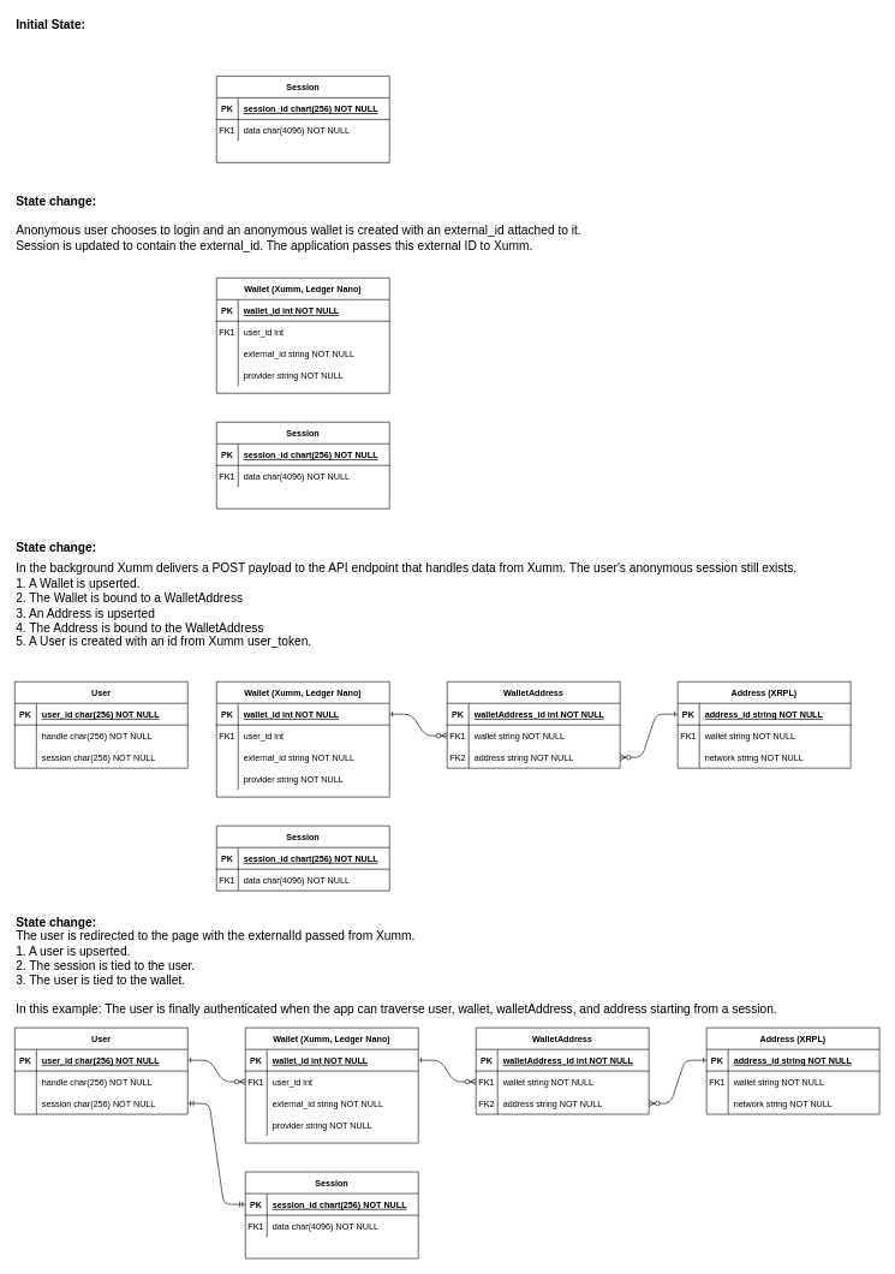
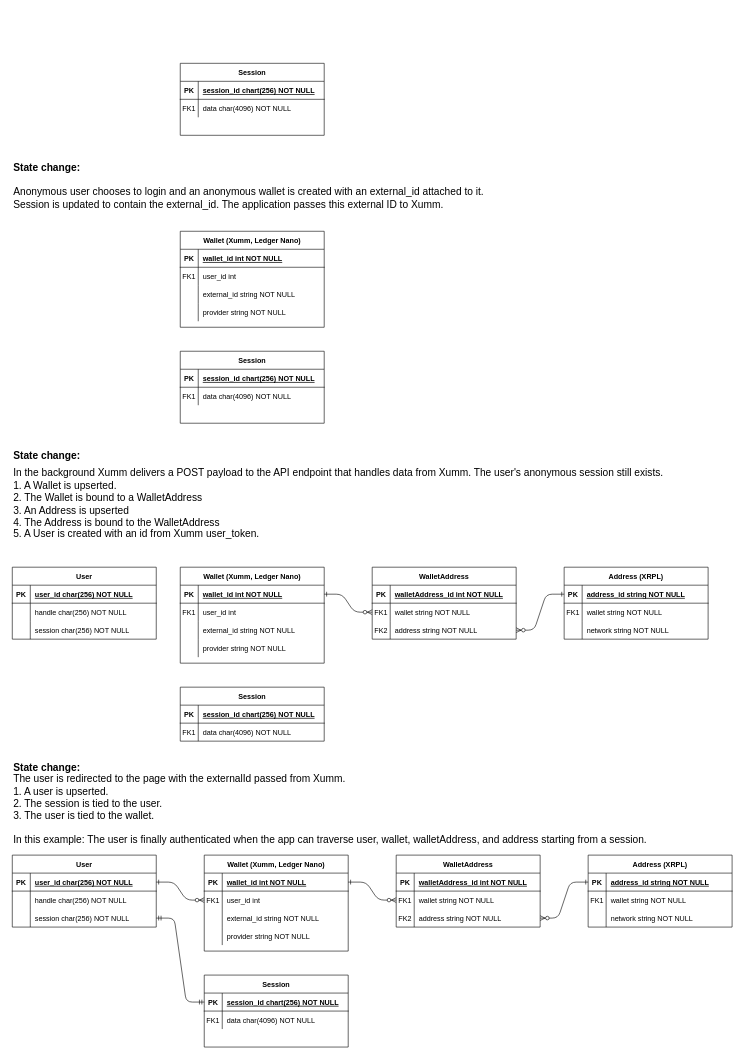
- <mxCell id="58" value="Initial State:" style="text;html=1;resizable=0;autosize=1;align=left;verticalAlign=middle;points=[];fillColor=none;strokeColor=none;rounded=0;fontStyle=1;fontSize=17;" vertex="1" parent="1"><mxGeometry x="20" y="20" width="110" height="30" as="geometry" /></mxCell>
